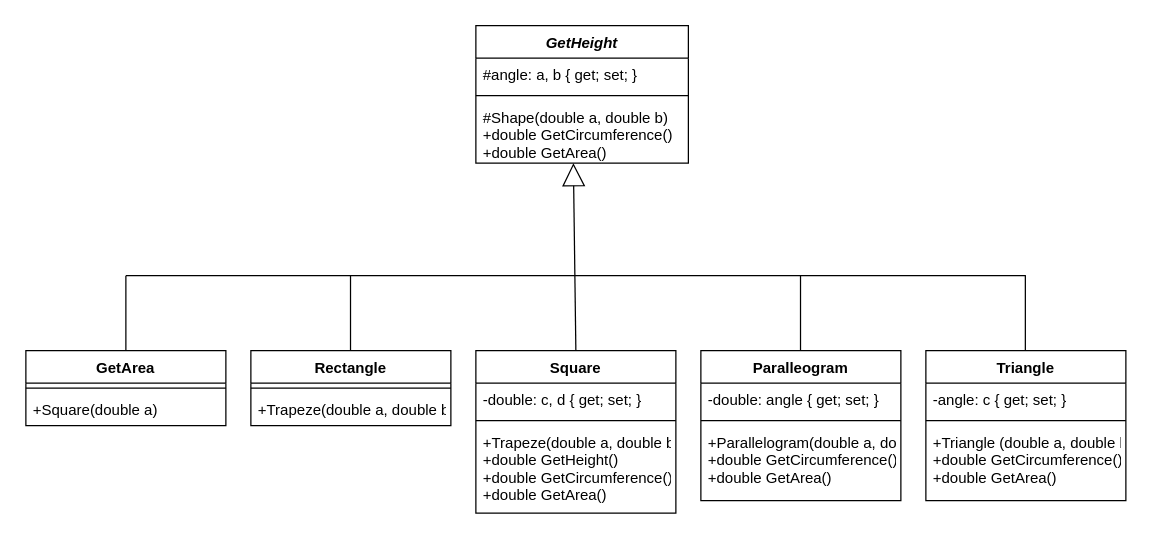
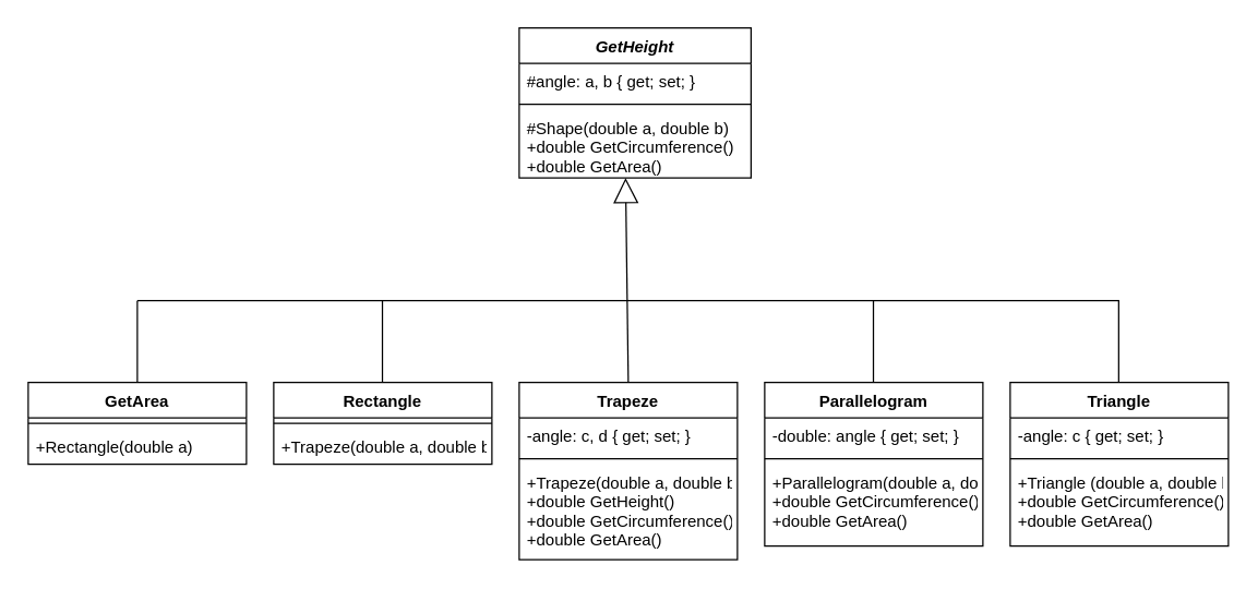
- <mxCell id="6" value="Square" style="swimlane;fontStyle=1;align=center;verticalAlign=top;childLayout=stackLayout;horizontal=1;startSize=26;horizontalStack=0;resizeParent=1;resizeParentMax=0;resizeLast=0;collapsible=1;marginBottom=0;" vertex="1" parent="1"><mxGeometry x="380" y="280" width="160" height="130" as="geometry" /></mxCell>
+ <mxCell id="6" value="Trapeze" style="swimlane;fontStyle=1;align=center;verticalAlign=top;childLayout=stackLayout;horizontal=1;startSize=26;horizontalStack=0;resizeParent=1;resizeParentMax=0;resizeLast=0;collapsible=1;marginBottom=0;" vertex="1" parent="1"><mxGeometry x="380" y="280" width="160" height="130" as="geometry" /></mxCell>
- <mxCell id="13" value="Paralleogram" style="swimlane;fontStyle=1;align=center;verticalAlign=top;childLayout=stackLayout;horizontal=1;startSize=26;horizontalStack=0;resizeParent=1;resizeParentMax=0;resizeLast=0;collapsible=1;marginBottom=0;" vertex="1" parent="1"><mxGeometry x="560" y="280" width="160" height="120" as="geometry" /></mxCell>
+ <mxCell id="13" value="Parallelogram" style="swimlane;fontStyle=1;align=center;verticalAlign=top;childLayout=stackLayout;horizontal=1;startSize=26;horizontalStack=0;resizeParent=1;resizeParentMax=0;resizeLast=0;collapsible=1;marginBottom=0;" vertex="1" parent="1"><mxGeometry x="560" y="280" width="160" height="120" as="geometry" /></mxCell>
- <mxCell id="7" value="-double: c, d { get; set; }" style="text;strokeColor=none;fillColor=none;align=left;verticalAlign=top;spacingLeft=4;spacingRight=4;overflow=hidden;rotatable=0;points=[[0,0.5],[1,0.5]];portConstraint=eastwest;" vertex="1" parent="6"><mxGeometry y="26" width="160" height="26" as="geometry" /></mxCell>
+ <mxCell id="7" value="-angle: c, d { get; set; }" style="text;strokeColor=none;fillColor=none;align=left;verticalAlign=top;spacingLeft=4;spacingRight=4;overflow=hidden;rotatable=0;points=[[0,0.5],[1,0.5]];portConstraint=eastwest;" vertex="1" parent="6"><mxGeometry y="26" width="160" height="26" as="geometry" /></mxCell>
- <mxCell id="23" value="+Square(double a)" style="text;strokeColor=none;fillColor=none;align=left;verticalAlign=top;spacingLeft=4;spacingRight=4;overflow=hidden;rotatable=0;points=[[0,0.5],[1,0.5]];portConstraint=eastwest;" vertex="1" parent="21"><mxGeometry y="34" width="160" height="26" as="geometry" /></mxCell>
+ <mxCell id="23" value="+Rectangle(double a)" style="text;strokeColor=none;fillColor=none;align=left;verticalAlign=top;spacingLeft=4;spacingRight=4;overflow=hidden;rotatable=0;points=[[0,0.5],[1,0.5]];portConstraint=eastwest;" vertex="1" parent="21"><mxGeometry y="34" width="160" height="26" as="geometry" /></mxCell>
